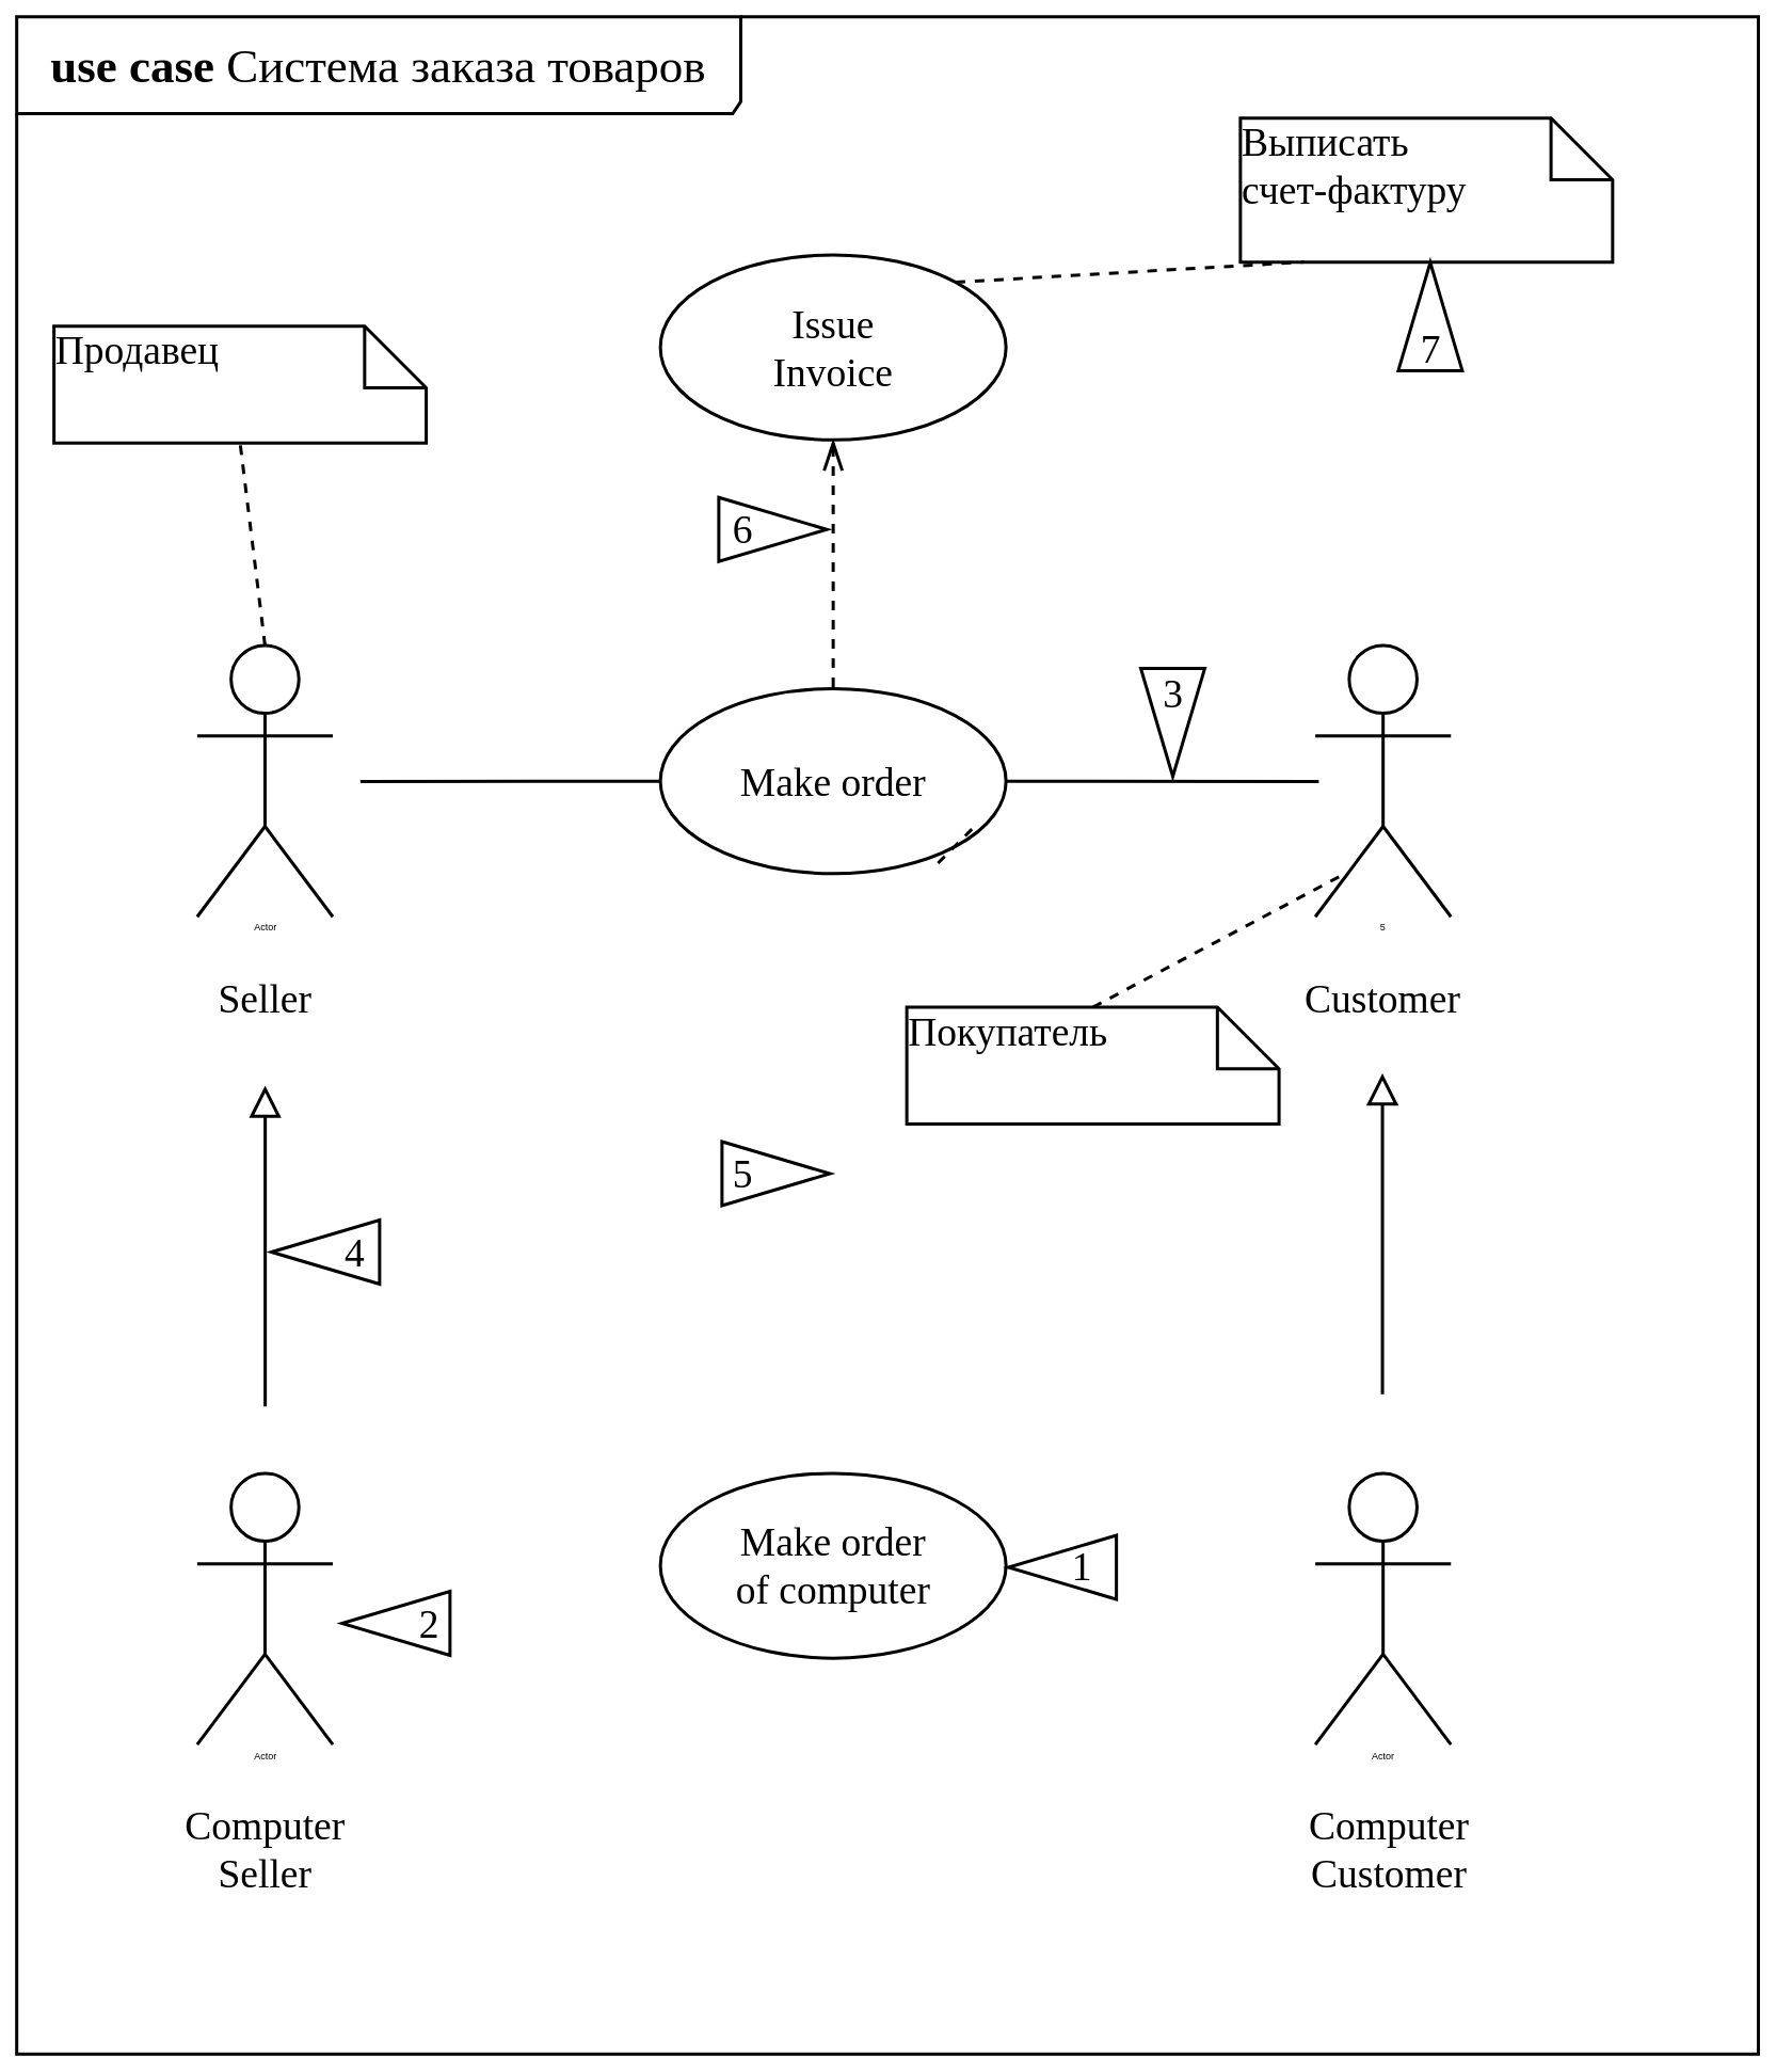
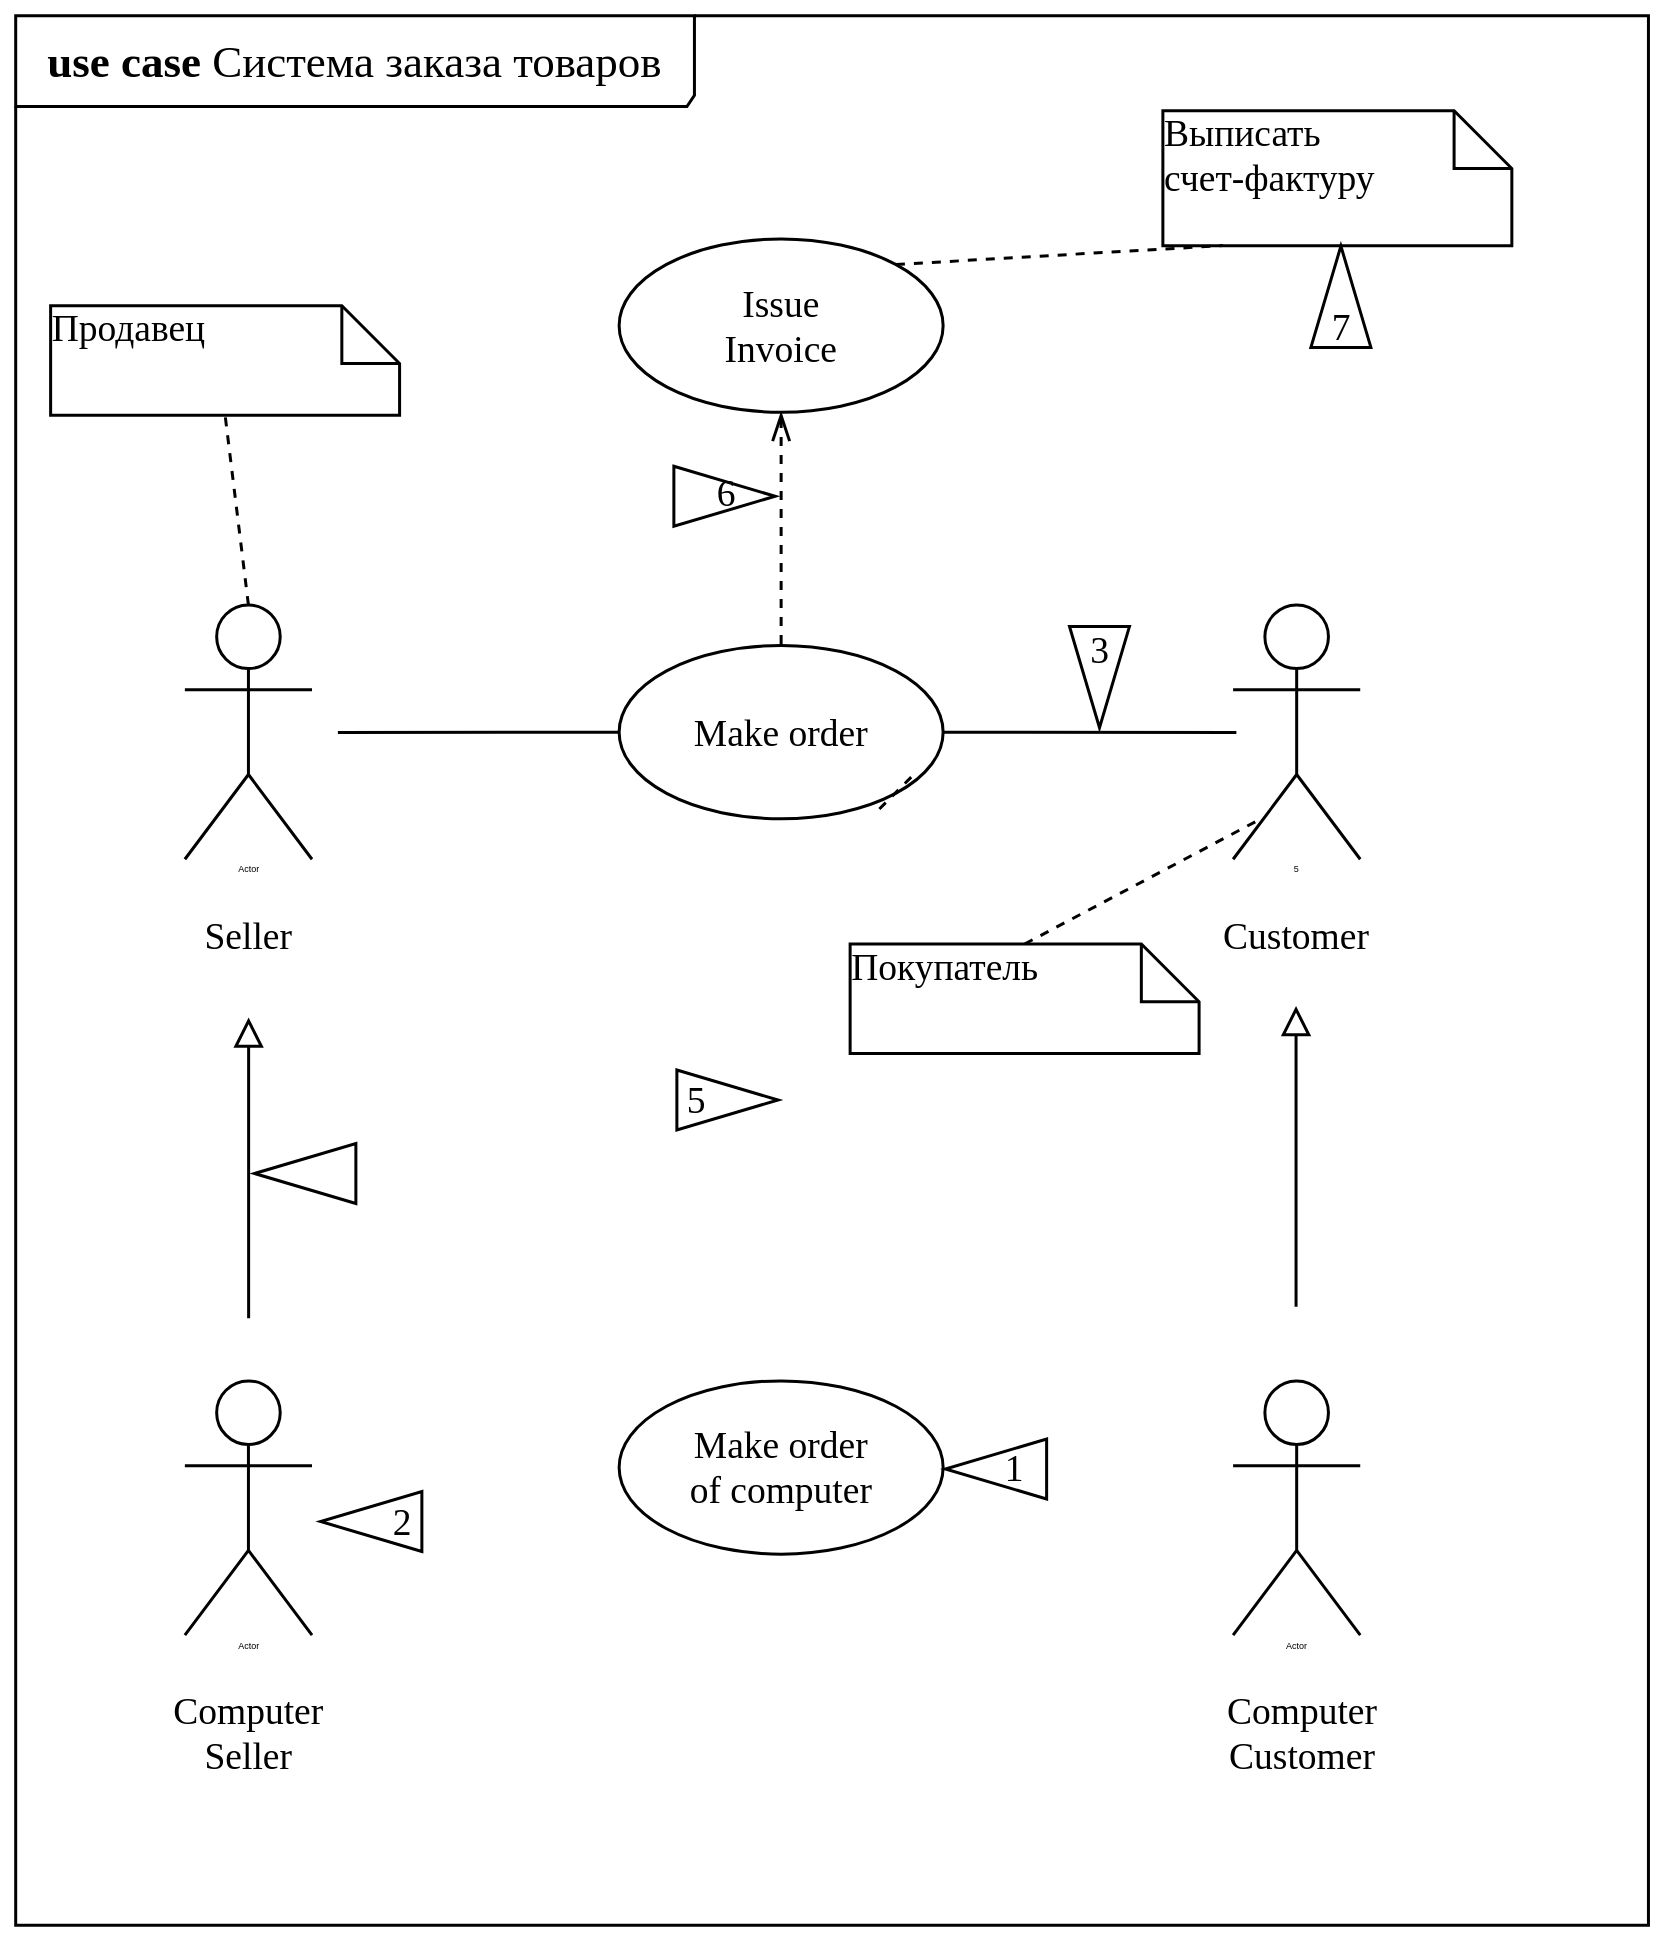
- <mxCell id="29" value="6" style="text;html=1;strokeColor=none;fillColor=none;align=center;verticalAlign=middle;whiteSpace=wrap;rounded=0;fontFamily=Times New Roman;fontSize=50;fontColor=#000000;" parent="1" vertex="1"><mxGeometry x="908" y="639" width="39.5" height="44" as="geometry" /></mxCell>
+ <mxCell id="29" value="6" style="text;html=1;strokeColor=none;fillColor=none;align=center;verticalAlign=middle;whiteSpace=wrap;rounded=0;fontFamily=Times New Roman;fontSize=50;fontColor=#000000;" parent="1" vertex="1"><mxGeometry x="948" y="634" width="39.5" height="44" as="geometry" /></mxCell>
- <mxCell id="35" value="4" style="text;html=1;strokeColor=none;fillColor=none;align=center;verticalAlign=middle;whiteSpace=wrap;rounded=0;fontFamily=Times New Roman;fontSize=50;fontColor=#000000;" parent="1" vertex="1"><mxGeometry x="423" y="1542" width="39.5" height="44" as="geometry" /></mxCell>
